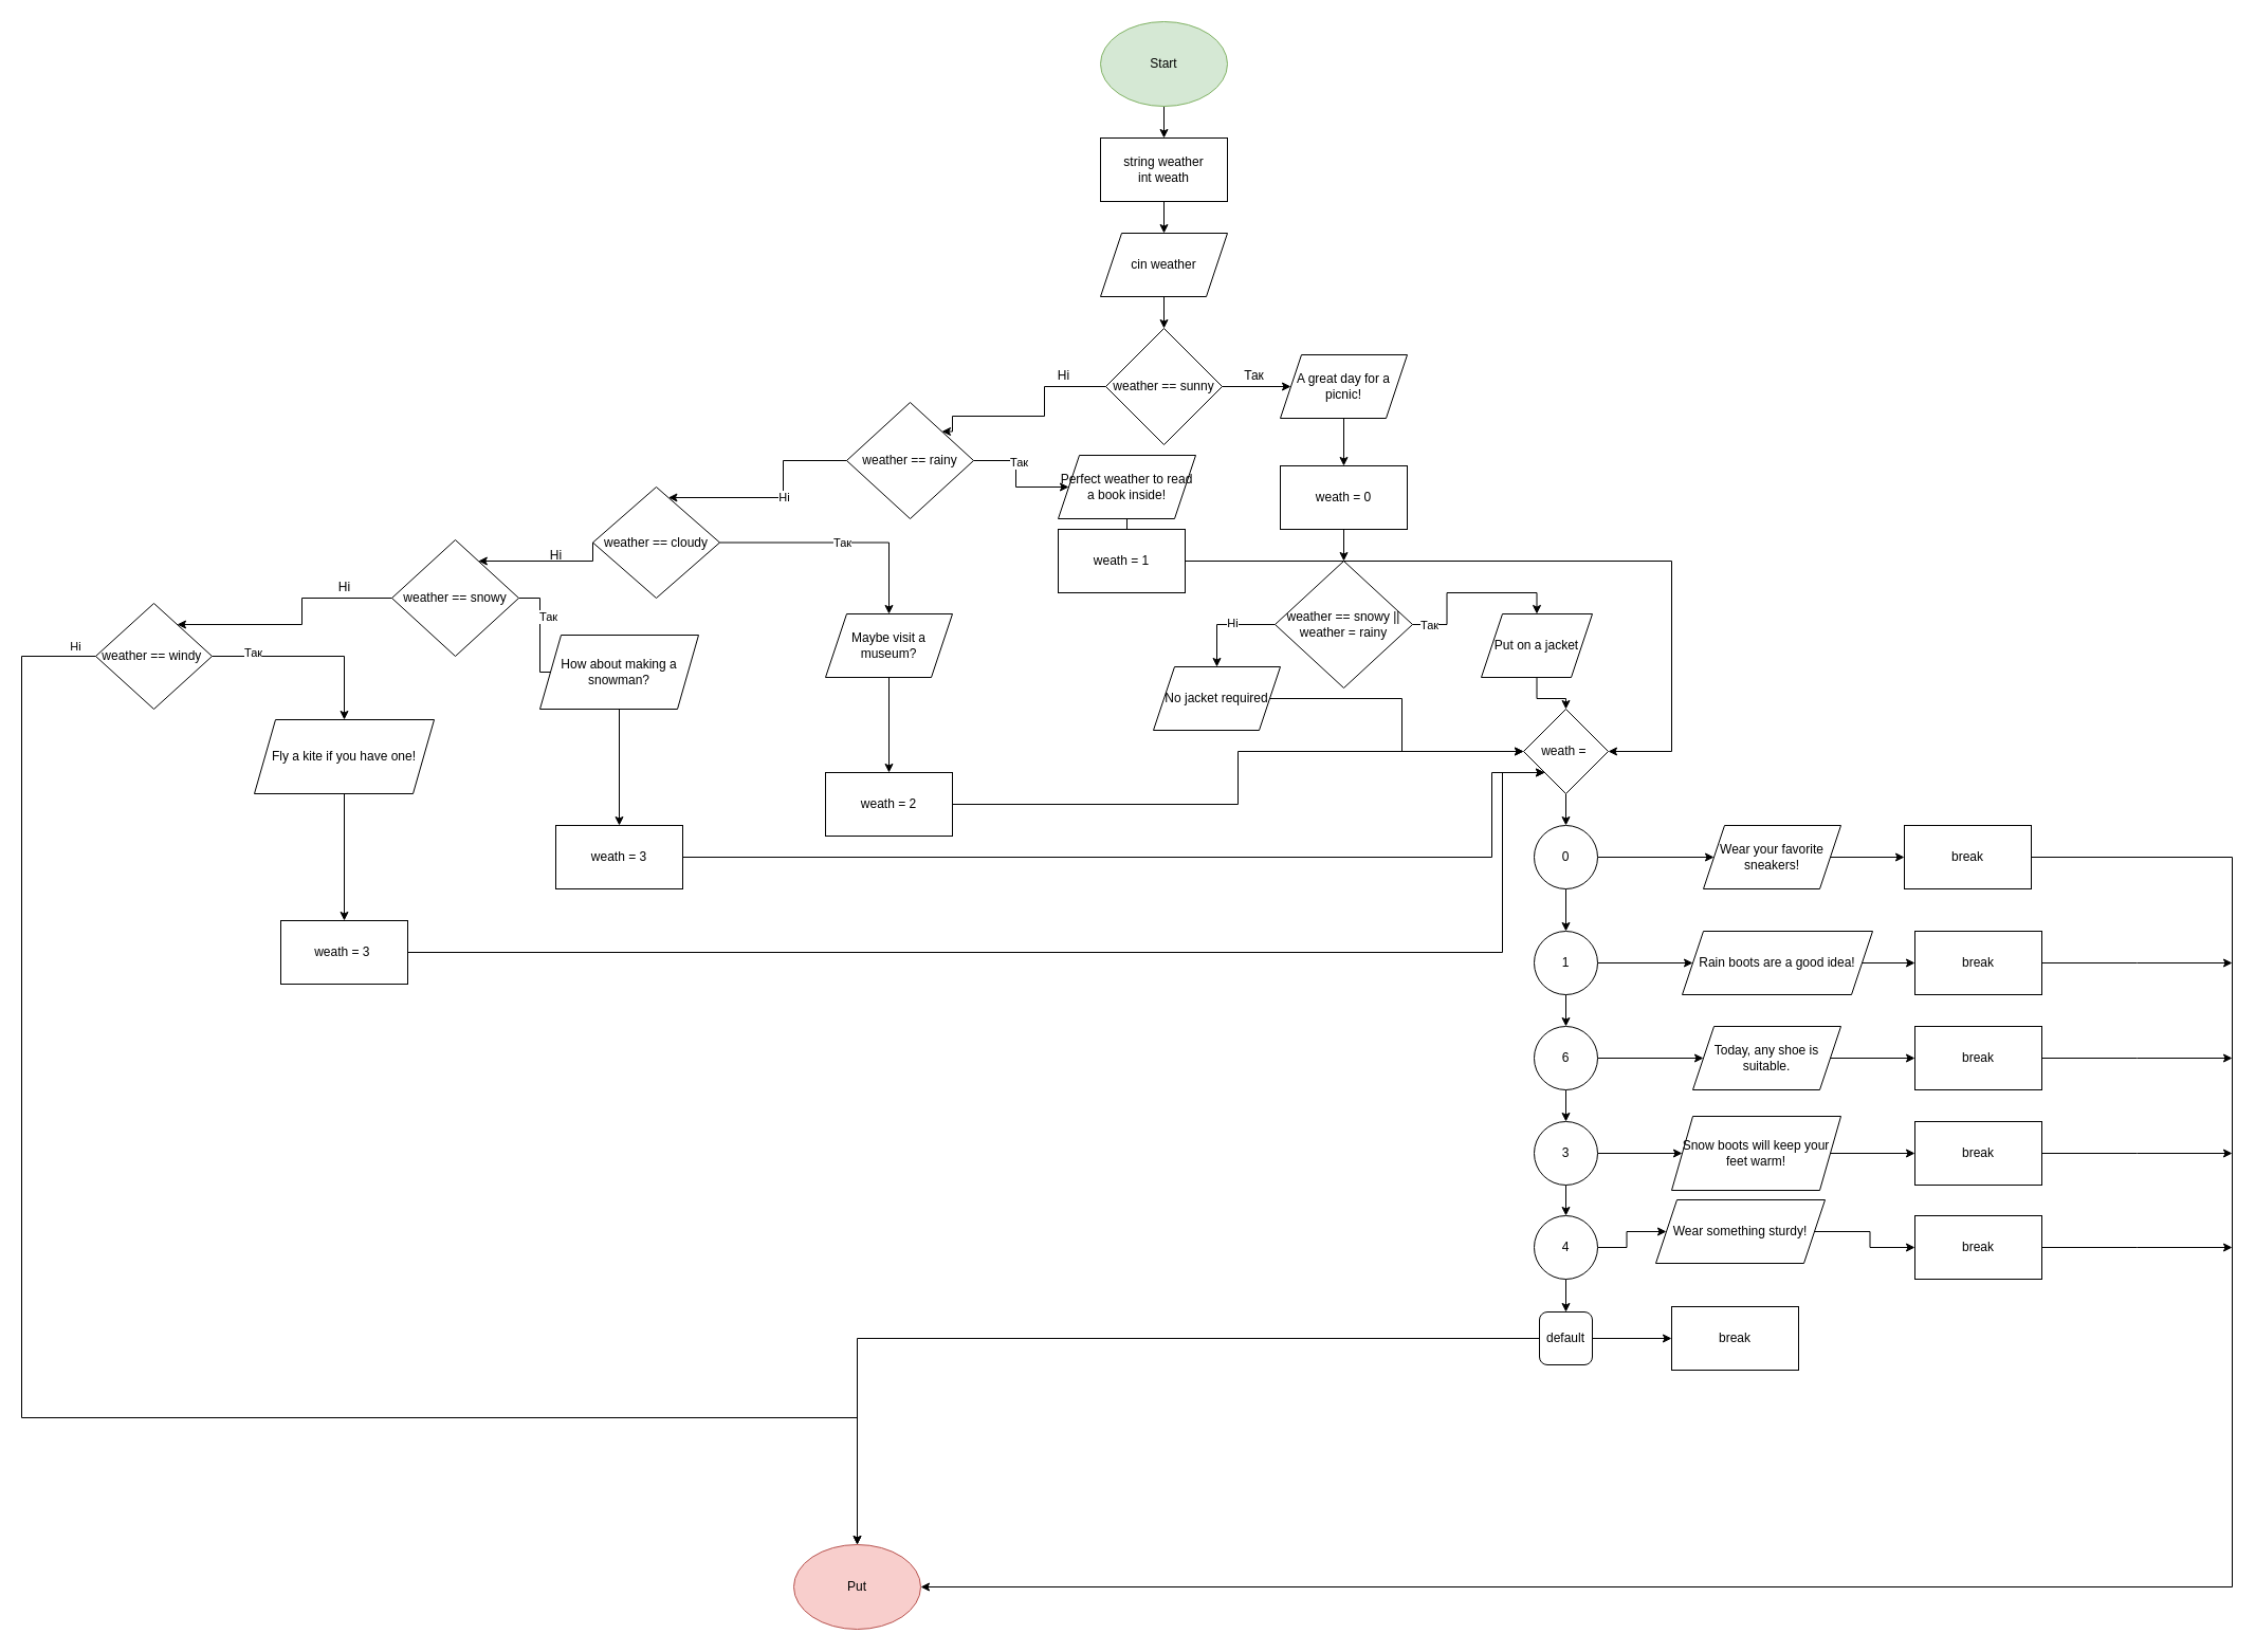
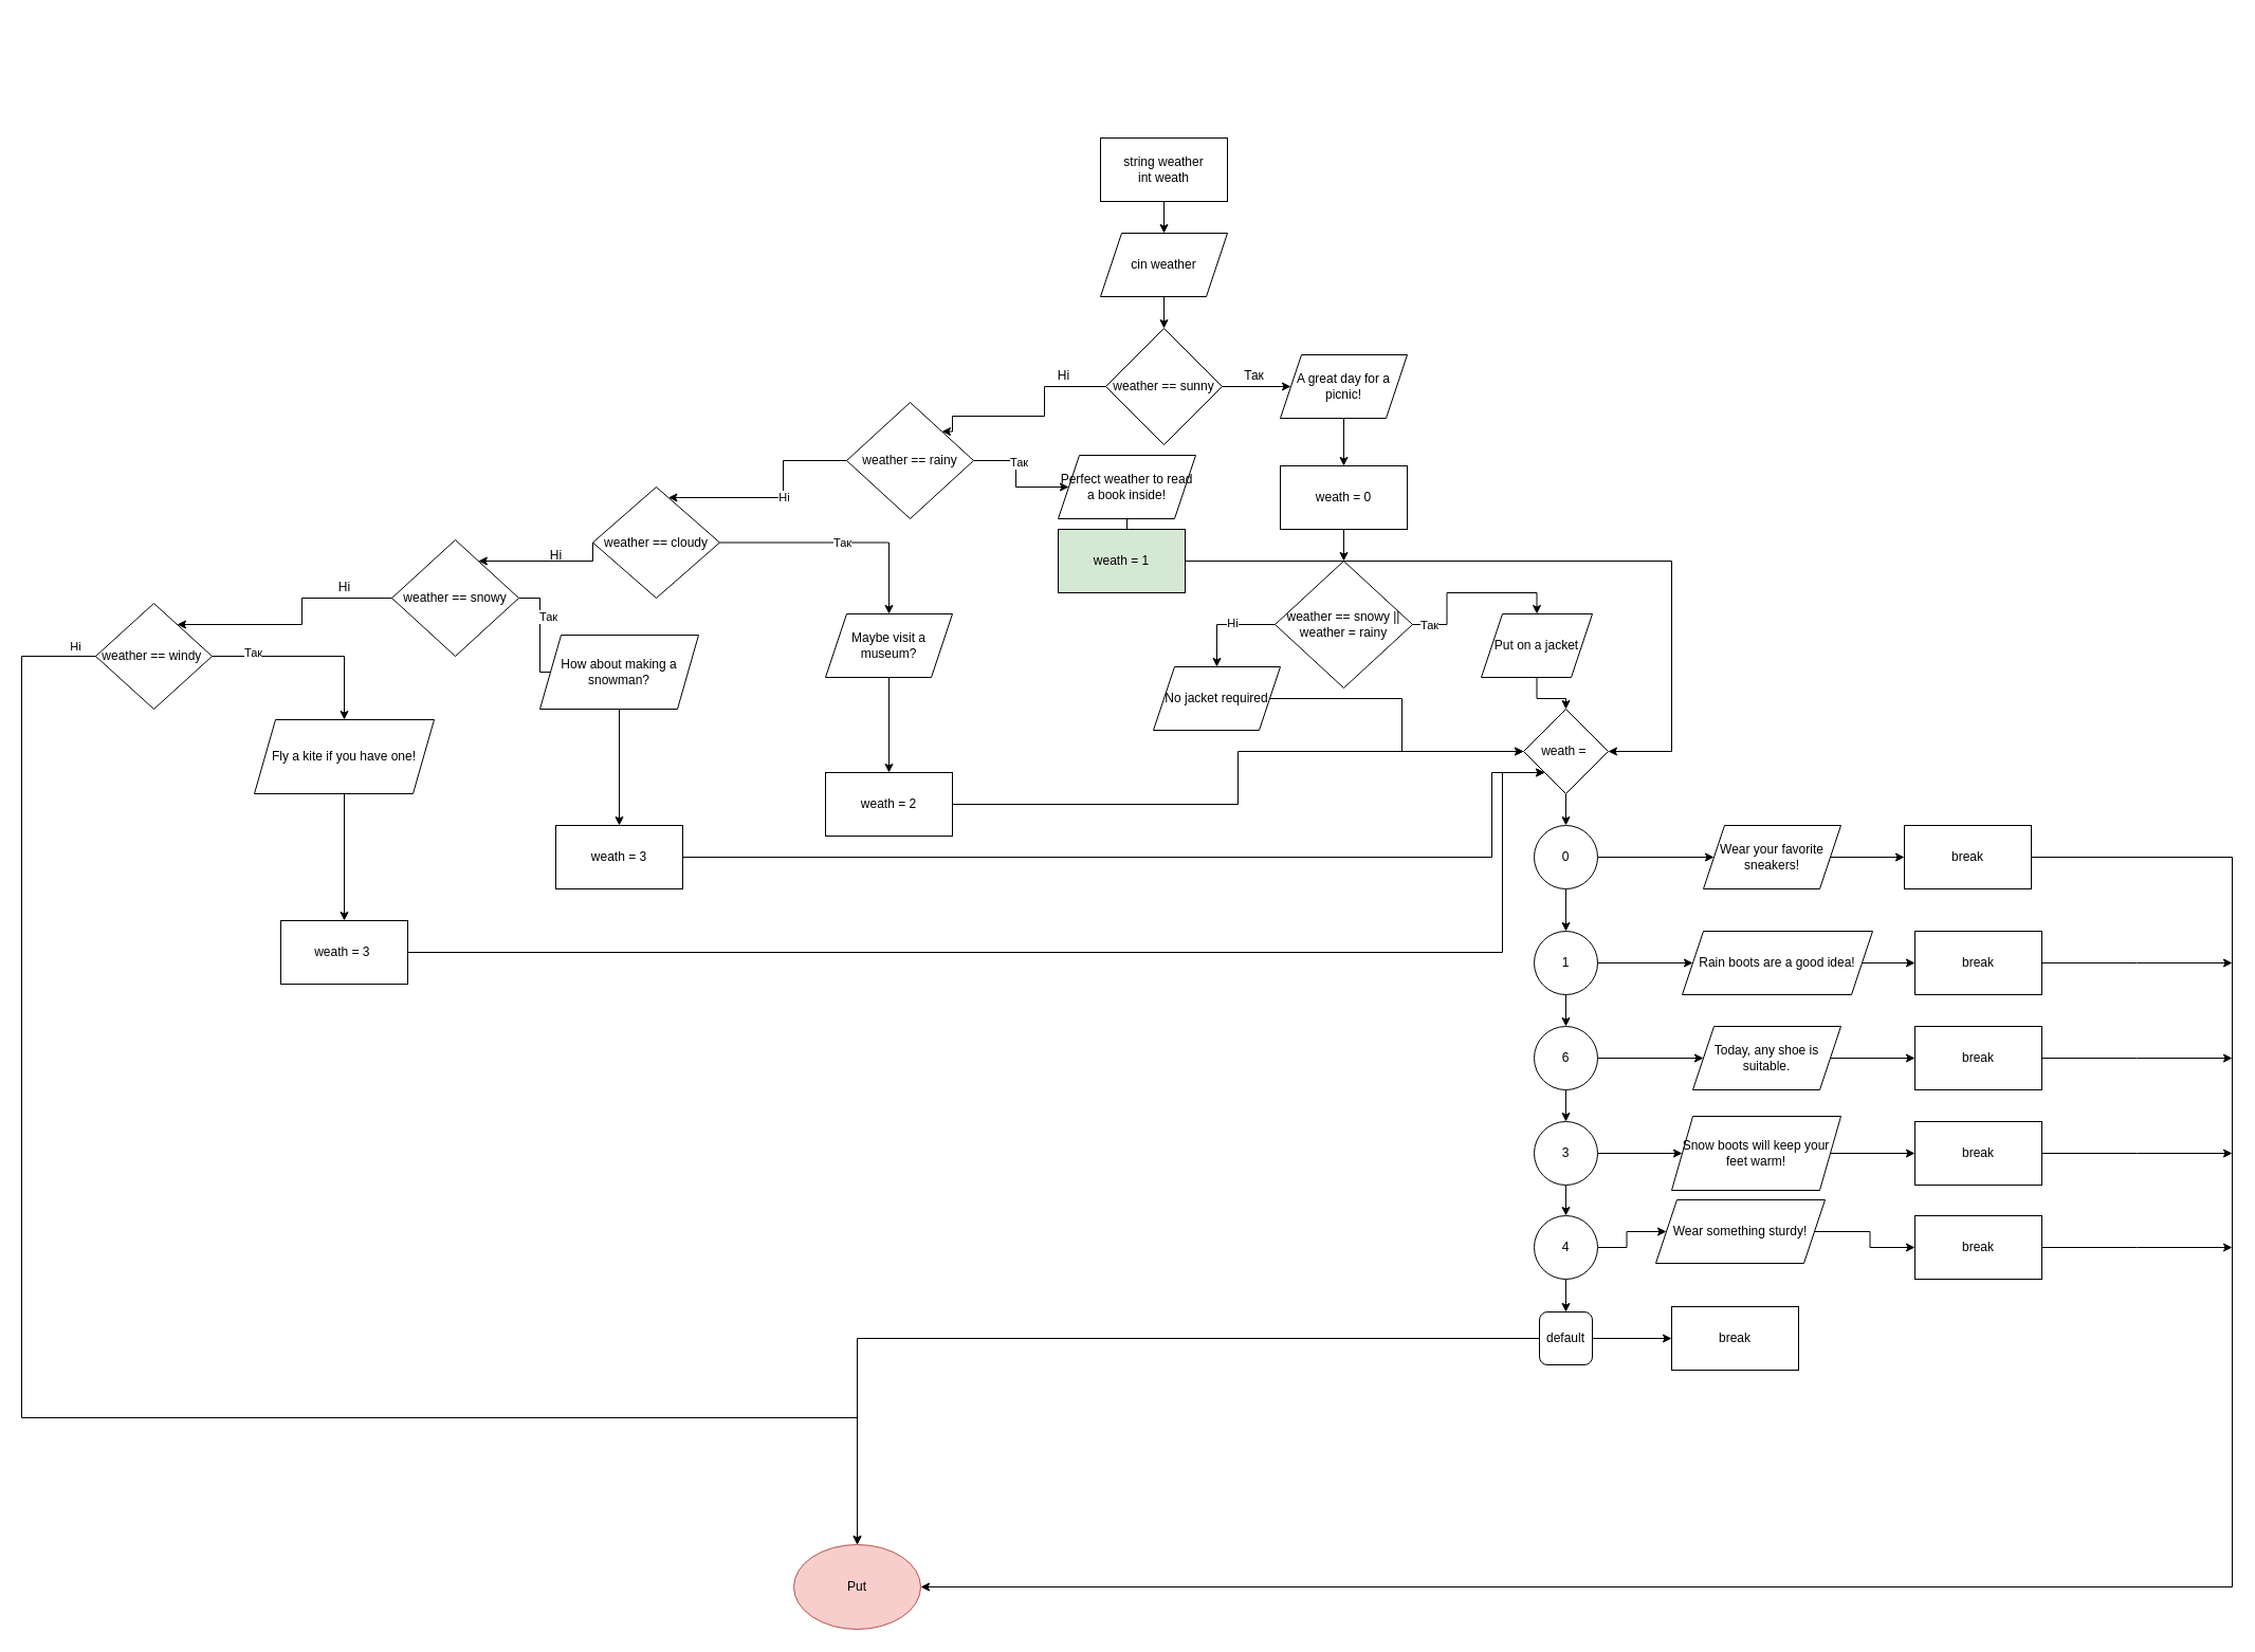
- <mxCell id="3" value="Start" style="ellipse;whiteSpace=wrap;html=1;fillColor=#d5e8d4;strokeColor=#82b366;" vertex="1" parent="1"><mxGeometry x="1040" y="20" width="120" height="80" as="geometry" /></mxCell>
- <mxCell id="2" style="edgeStyle=orthogonalEdgeStyle;rounded=0;orthogonalLoop=1;jettySize=auto;html=1;" edge="1" parent="1" source="3" target="5"><mxGeometry relative="1" as="geometry"><mxPoint x="1100" y="170" as="targetPoint" /></mxGeometry></mxCell>
- <mxCell id="71" value="weath = 1" style="rounded=0;whiteSpace=wrap;html=1;" vertex="1" parent="1"><mxGeometry x="1000" y="500" width="120" height="60" as="geometry" /></mxCell>
+ <mxCell id="71" value="weath = 1" style="rounded=0;whiteSpace=wrap;html=1;fillColor=#d5e8d4;" vertex="1" parent="1"><mxGeometry x="1000" y="500" width="120" height="60" as="geometry" /></mxCell>
